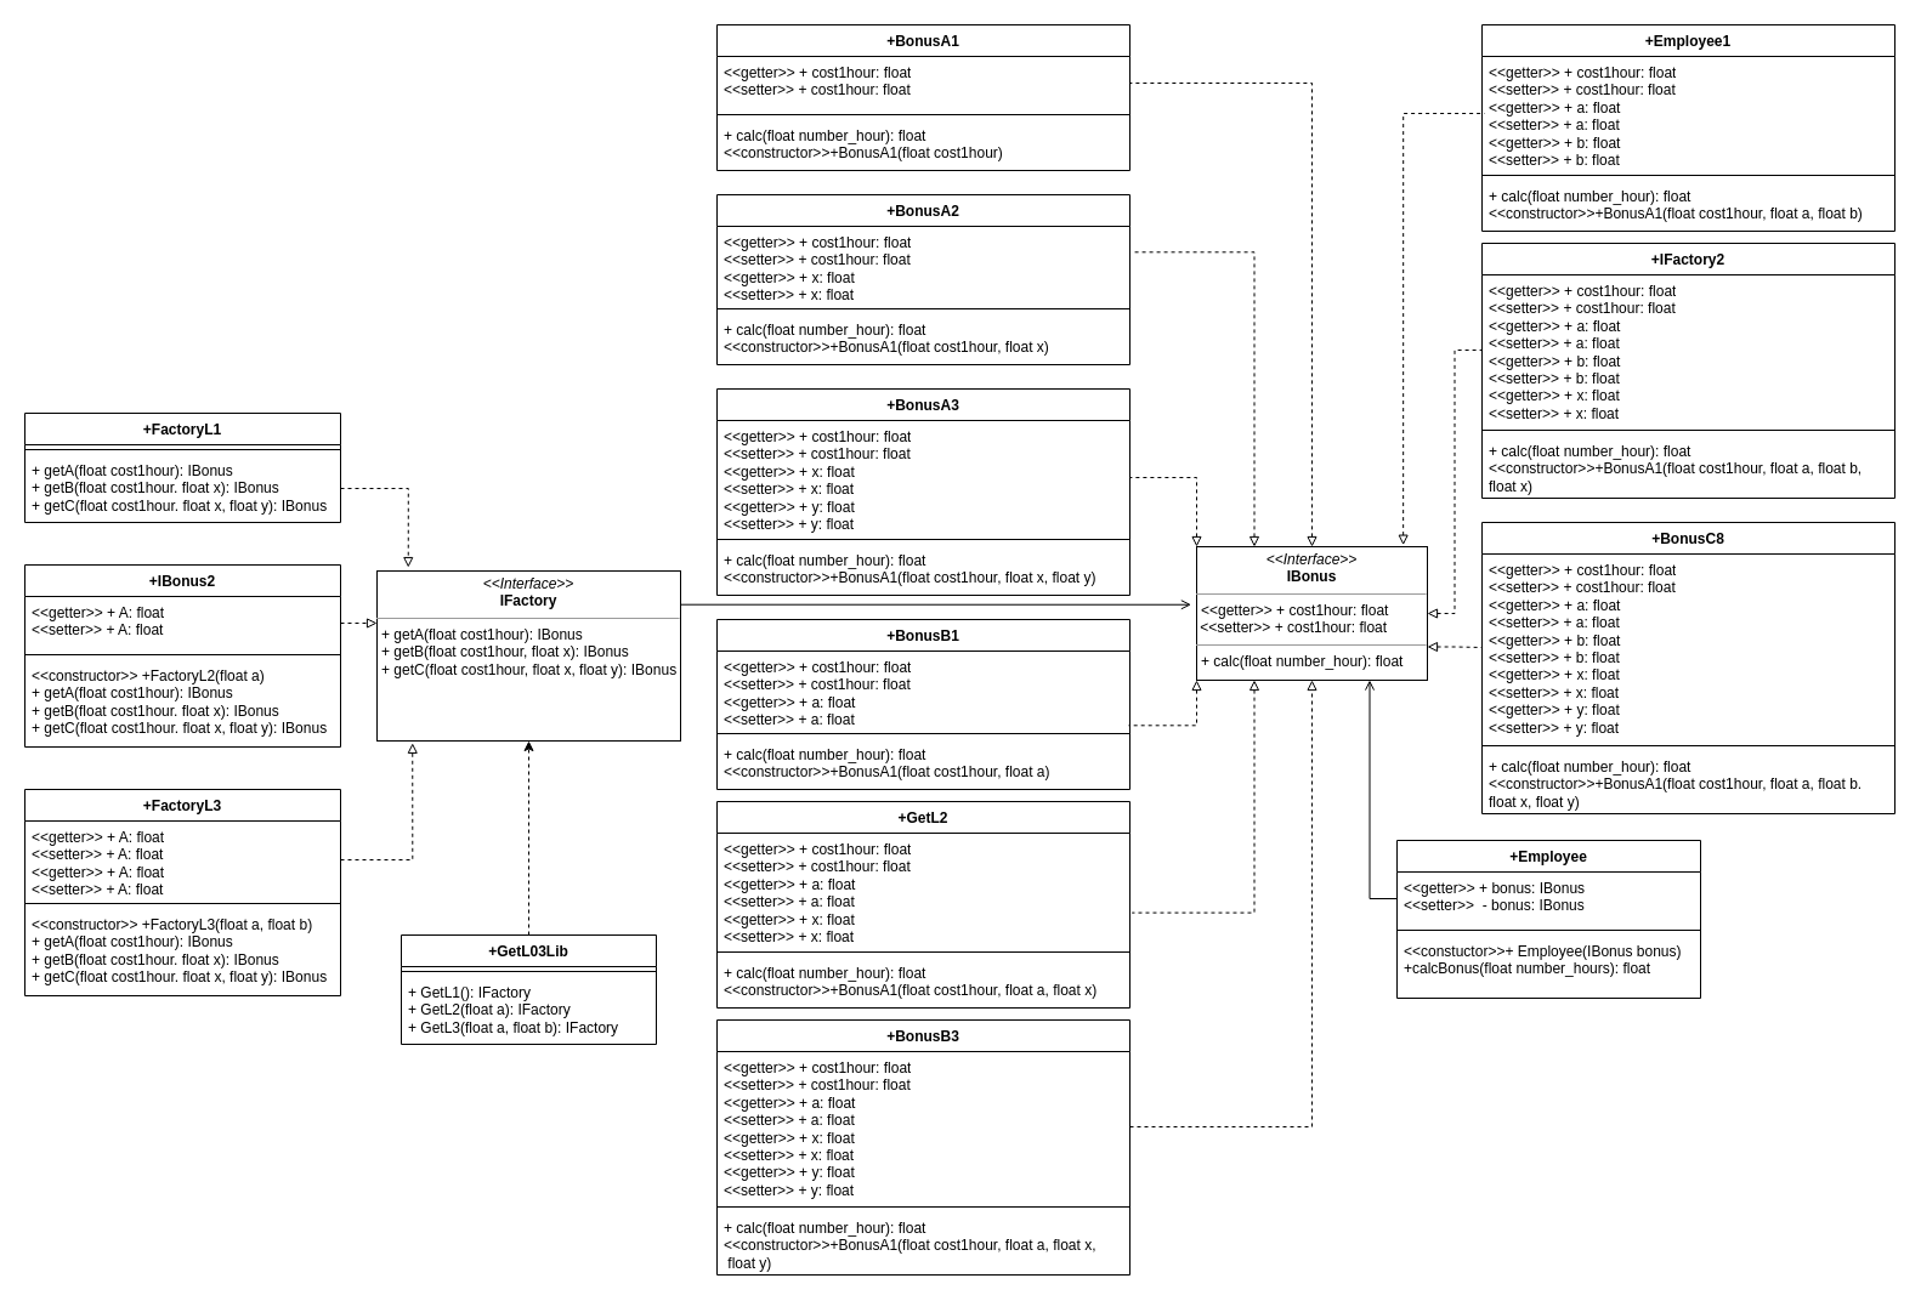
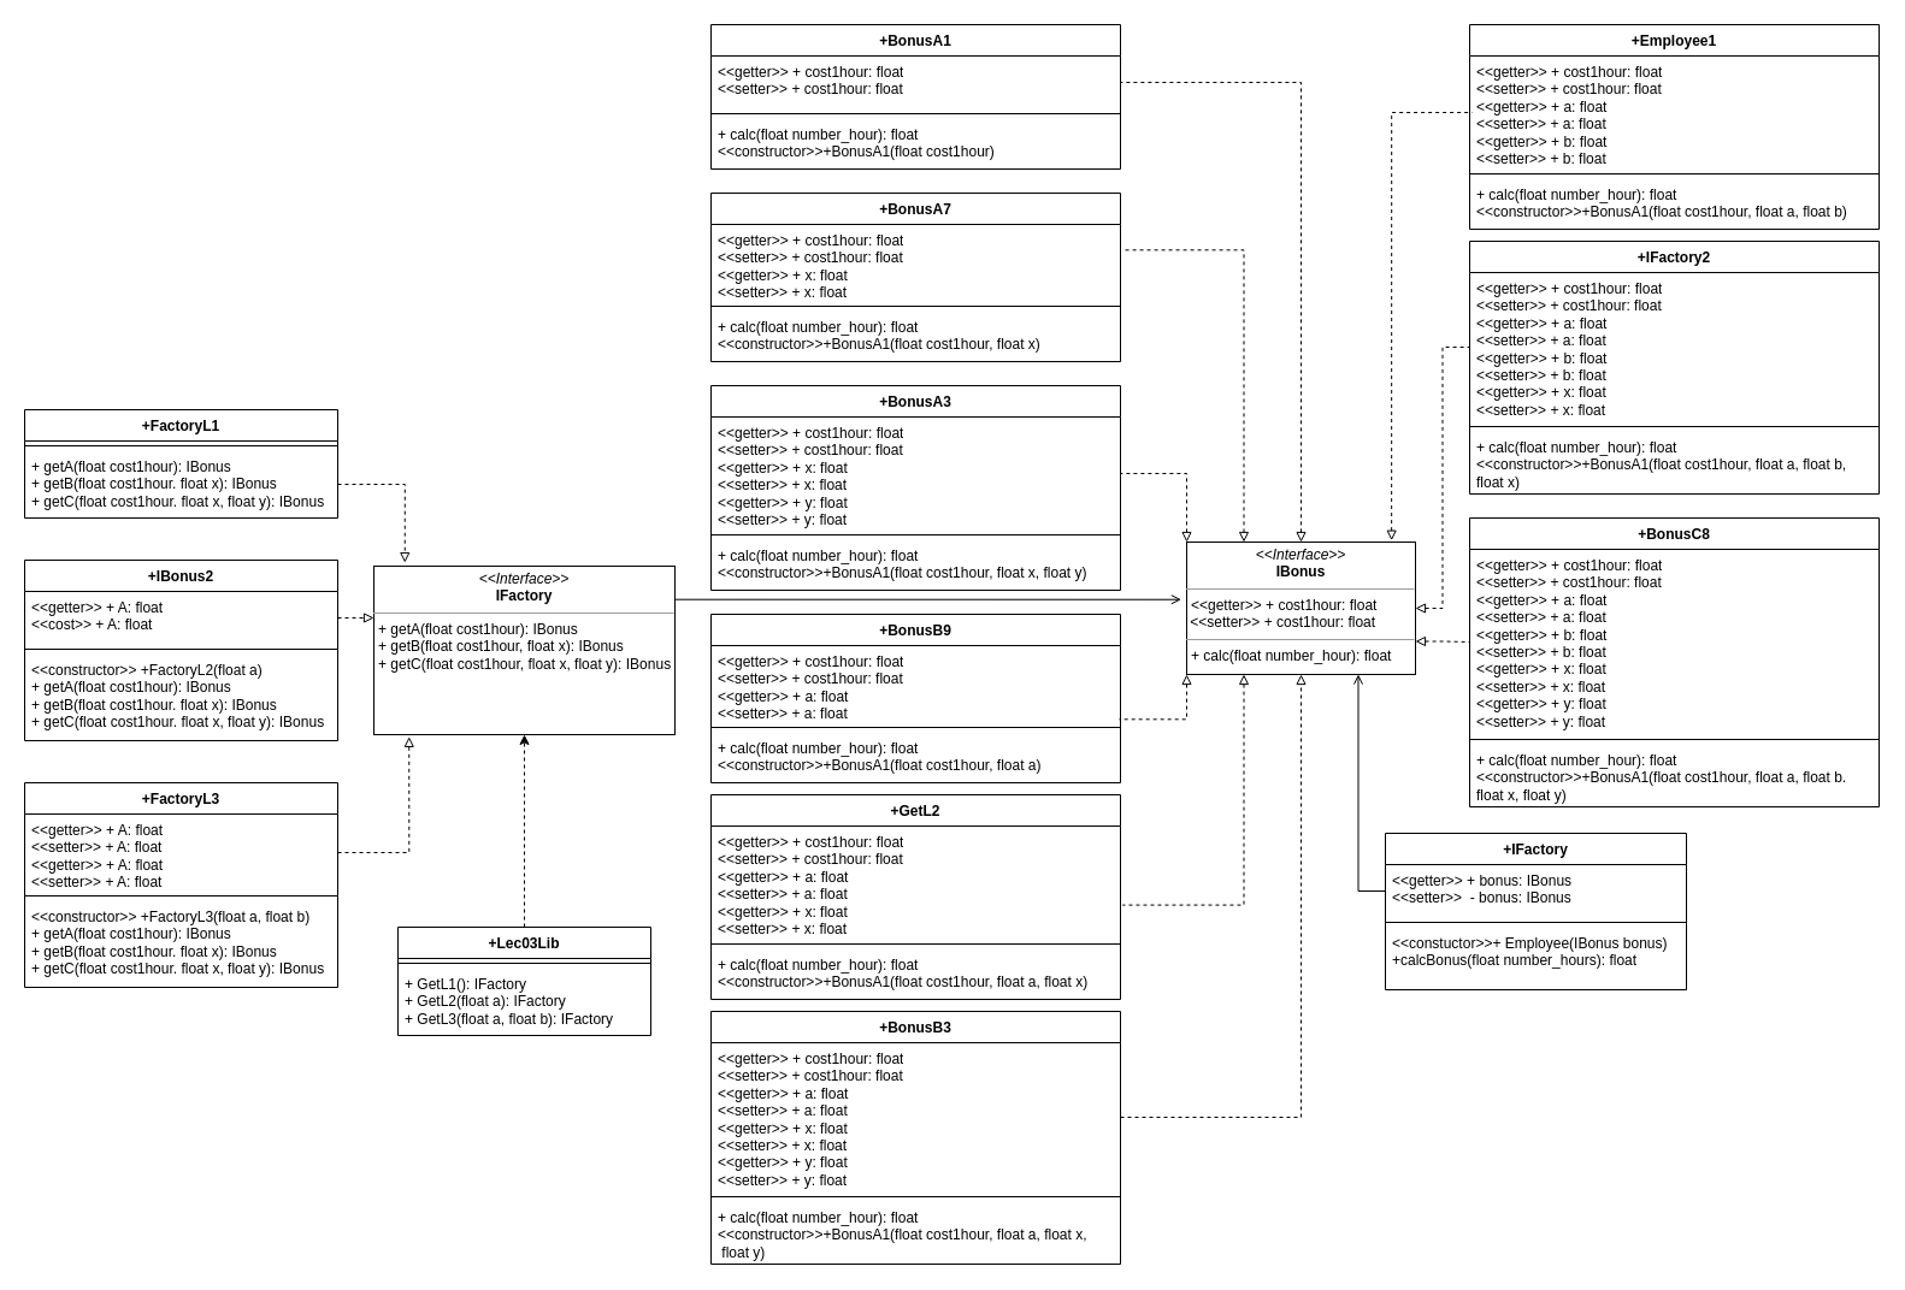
- <mxCell id="6" value="+BonusA2" style="swimlane;fontStyle=1;align=center;verticalAlign=top;childLayout=stackLayout;horizontal=1;startSize=26;horizontalStack=0;resizeParent=1;resizeParentMax=0;resizeLast=0;collapsible=1;marginBottom=0;whiteSpace=wrap;html=1;" parent="1" vertex="1"><mxGeometry x="590" y="160" width="340" height="140" as="geometry" /></mxCell>
+ <mxCell id="6" value="+BonusA7" style="swimlane;fontStyle=1;align=center;verticalAlign=top;childLayout=stackLayout;horizontal=1;startSize=26;horizontalStack=0;resizeParent=1;resizeParentMax=0;resizeLast=0;collapsible=1;marginBottom=0;whiteSpace=wrap;html=1;" parent="1" vertex="1"><mxGeometry x="590" y="160" width="340" height="140" as="geometry" /></mxCell>
- <mxCell id="54" value="&amp;lt;&amp;lt;getter&amp;gt;&amp;gt; + A: float&lt;div style=&quot;border-color: var(--border-color);&quot;&gt;&amp;lt;&amp;lt;setter&amp;gt;&amp;gt; + A: float&lt;/div&gt;" style="text;strokeColor=none;fillColor=none;align=left;verticalAlign=top;spacingLeft=4;spacingRight=4;overflow=hidden;rotatable=0;points=[[0,0.5],[1,0.5]];portConstraint=eastwest;whiteSpace=wrap;html=1;" vertex="1" parent="53"><mxGeometry y="26" width="260" height="44" as="geometry" /></mxCell>
+ <mxCell id="54" value="&amp;lt;&amp;lt;getter&amp;gt;&amp;gt; + A: float&lt;div style=&quot;border-color: var(--border-color);&quot;&gt;&amp;lt;&amp;lt;cost&amp;gt;&amp;gt; + A: float&lt;/div&gt;" style="text;strokeColor=none;fillColor=none;align=left;verticalAlign=top;spacingLeft=4;spacingRight=4;overflow=hidden;rotatable=0;points=[[0,0.5],[1,0.5]];portConstraint=eastwest;whiteSpace=wrap;html=1;" vertex="1" parent="53"><mxGeometry y="26" width="260" height="44" as="geometry" /></mxCell>
- <mxCell id="14" value="+BonusB1" style="swimlane;fontStyle=1;align=center;verticalAlign=top;childLayout=stackLayout;horizontal=1;startSize=26;horizontalStack=0;resizeParent=1;resizeParentMax=0;resizeLast=0;collapsible=1;marginBottom=0;whiteSpace=wrap;html=1;" parent="1" vertex="1"><mxGeometry x="590" y="510" width="340" height="140" as="geometry" /></mxCell>
+ <mxCell id="14" value="+BonusB9" style="swimlane;fontStyle=1;align=center;verticalAlign=top;childLayout=stackLayout;horizontal=1;startSize=26;horizontalStack=0;resizeParent=1;resizeParentMax=0;resizeLast=0;collapsible=1;marginBottom=0;whiteSpace=wrap;html=1;" parent="1" vertex="1"><mxGeometry x="590" y="510" width="340" height="140" as="geometry" /></mxCell>
- <mxCell id="64" value="+Employee" style="swimlane;fontStyle=1;align=center;verticalAlign=top;childLayout=stackLayout;horizontal=1;startSize=26;horizontalStack=0;resizeParent=1;resizeParentMax=0;resizeLast=0;collapsible=1;marginBottom=0;whiteSpace=wrap;html=1;" vertex="1" parent="1"><mxGeometry x="1150" y="692" width="250" height="130" as="geometry" /></mxCell>
+ <mxCell id="64" value="+IFactory" style="swimlane;fontStyle=1;align=center;verticalAlign=top;childLayout=stackLayout;horizontal=1;startSize=26;horizontalStack=0;resizeParent=1;resizeParentMax=0;resizeLast=0;collapsible=1;marginBottom=0;whiteSpace=wrap;html=1;" vertex="1" parent="1"><mxGeometry x="1150" y="692" width="250" height="130" as="geometry" /></mxCell>
- <mxCell id="70" value="+GetL03Lib" style="swimlane;fontStyle=1;align=center;verticalAlign=top;childLayout=stackLayout;horizontal=1;startSize=26;horizontalStack=0;resizeParent=1;resizeParentMax=0;resizeLast=0;collapsible=1;marginBottom=0;whiteSpace=wrap;html=1;" vertex="1" parent="1"><mxGeometry x="330" y="770" width="210" height="90" as="geometry" /></mxCell>
+ <mxCell id="70" value="+Lec03Lib" style="swimlane;fontStyle=1;align=center;verticalAlign=top;childLayout=stackLayout;horizontal=1;startSize=26;horizontalStack=0;resizeParent=1;resizeParentMax=0;resizeLast=0;collapsible=1;marginBottom=0;whiteSpace=wrap;html=1;" vertex="1" parent="1"><mxGeometry x="330" y="770" width="210" height="90" as="geometry" /></mxCell>
